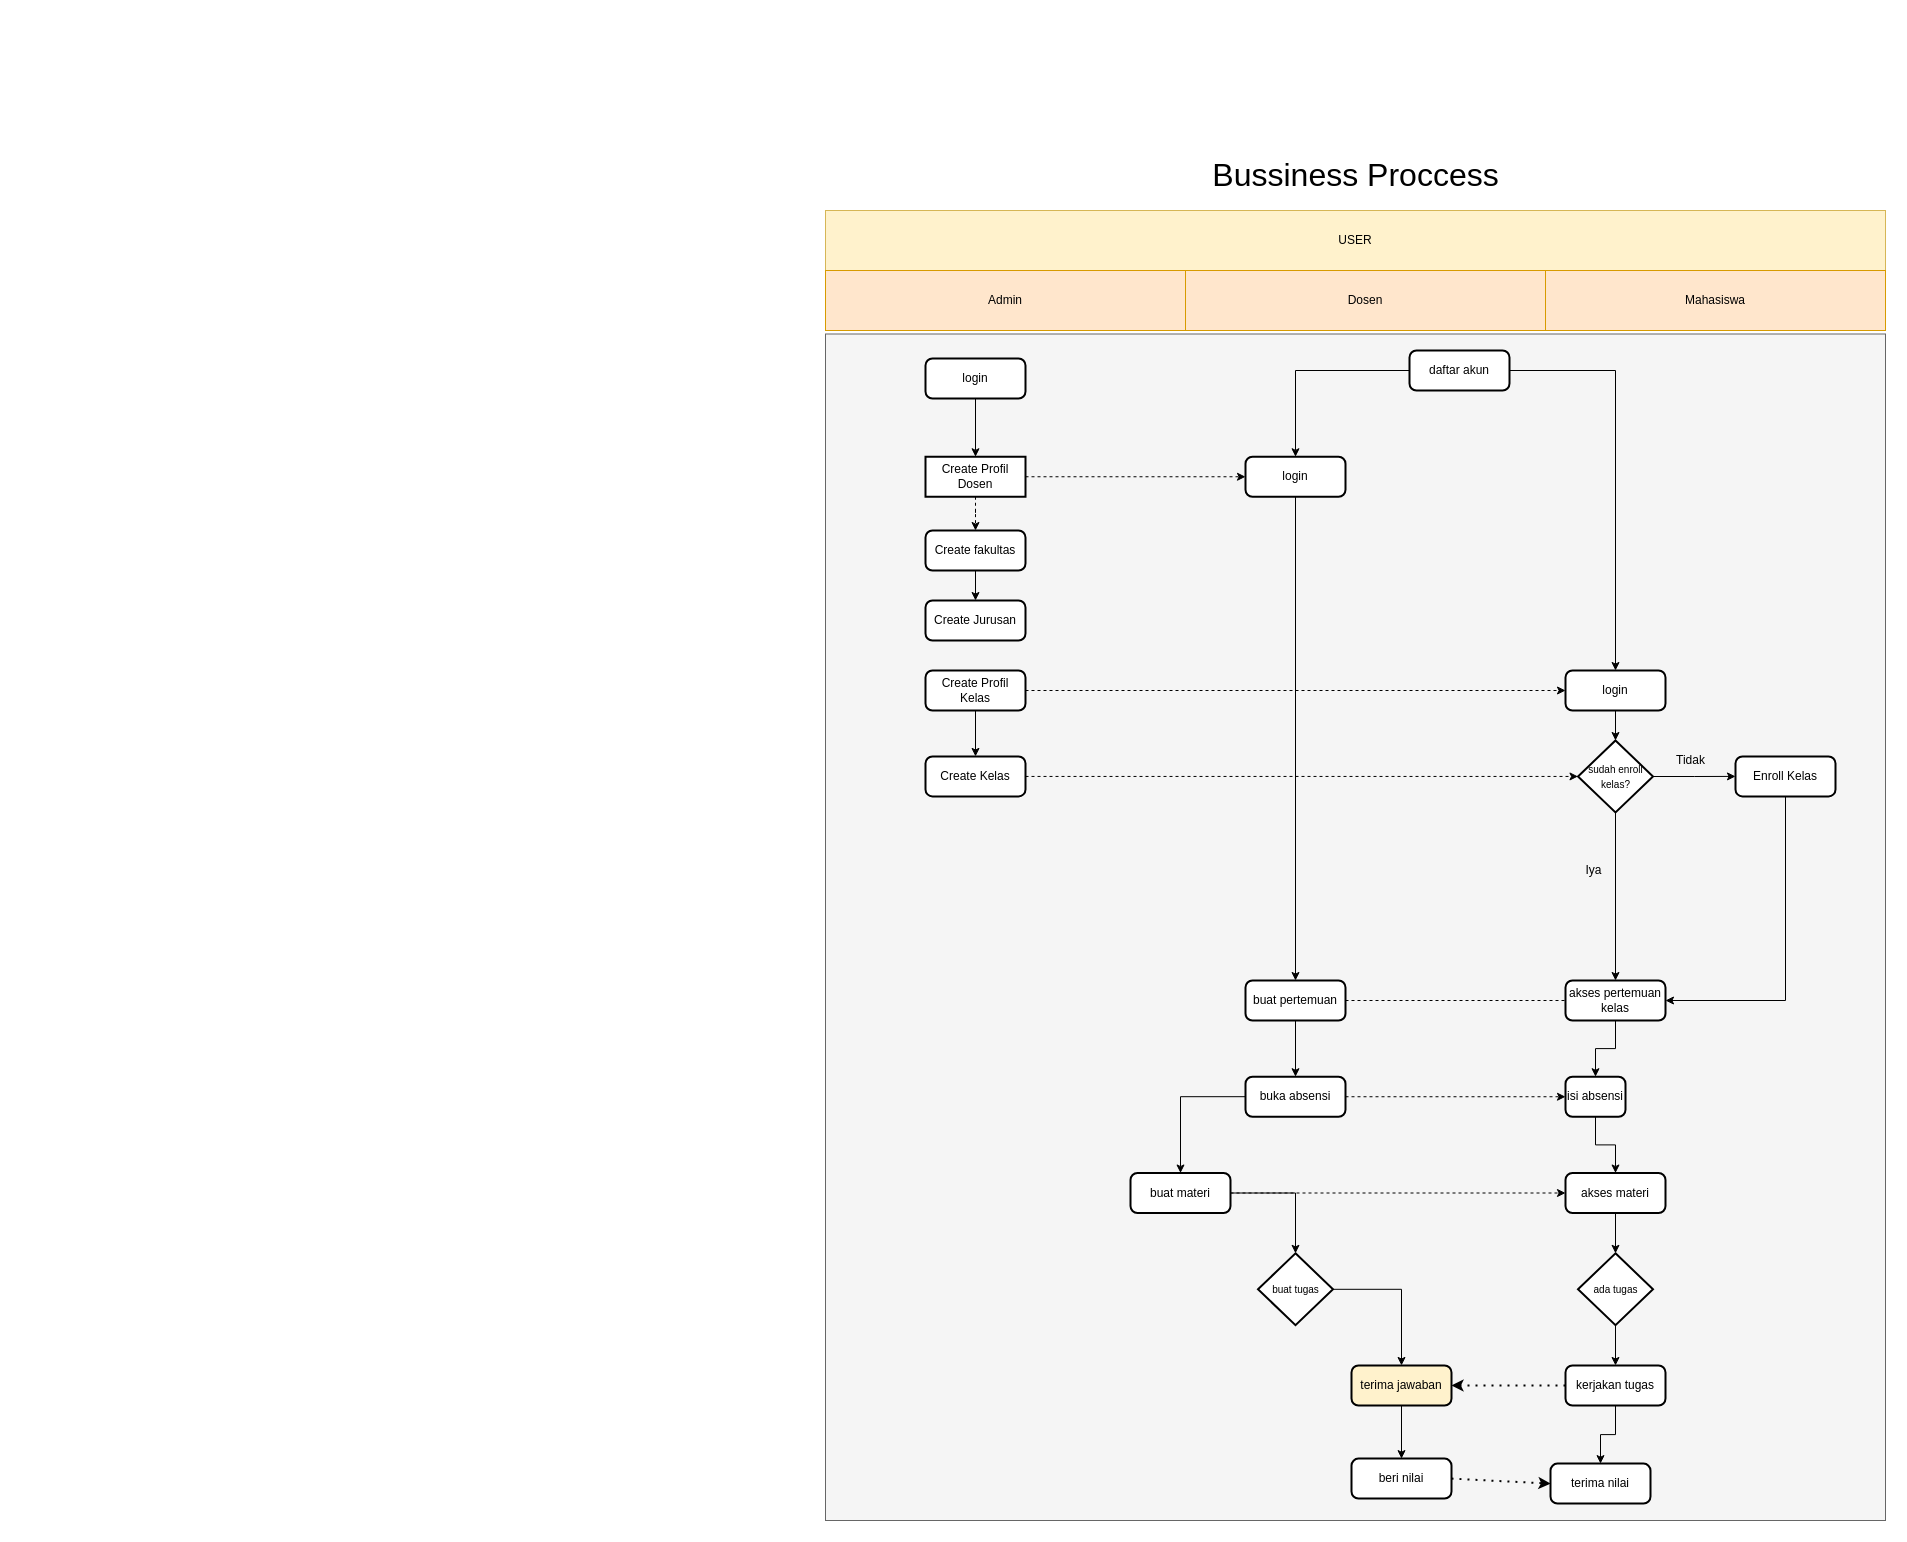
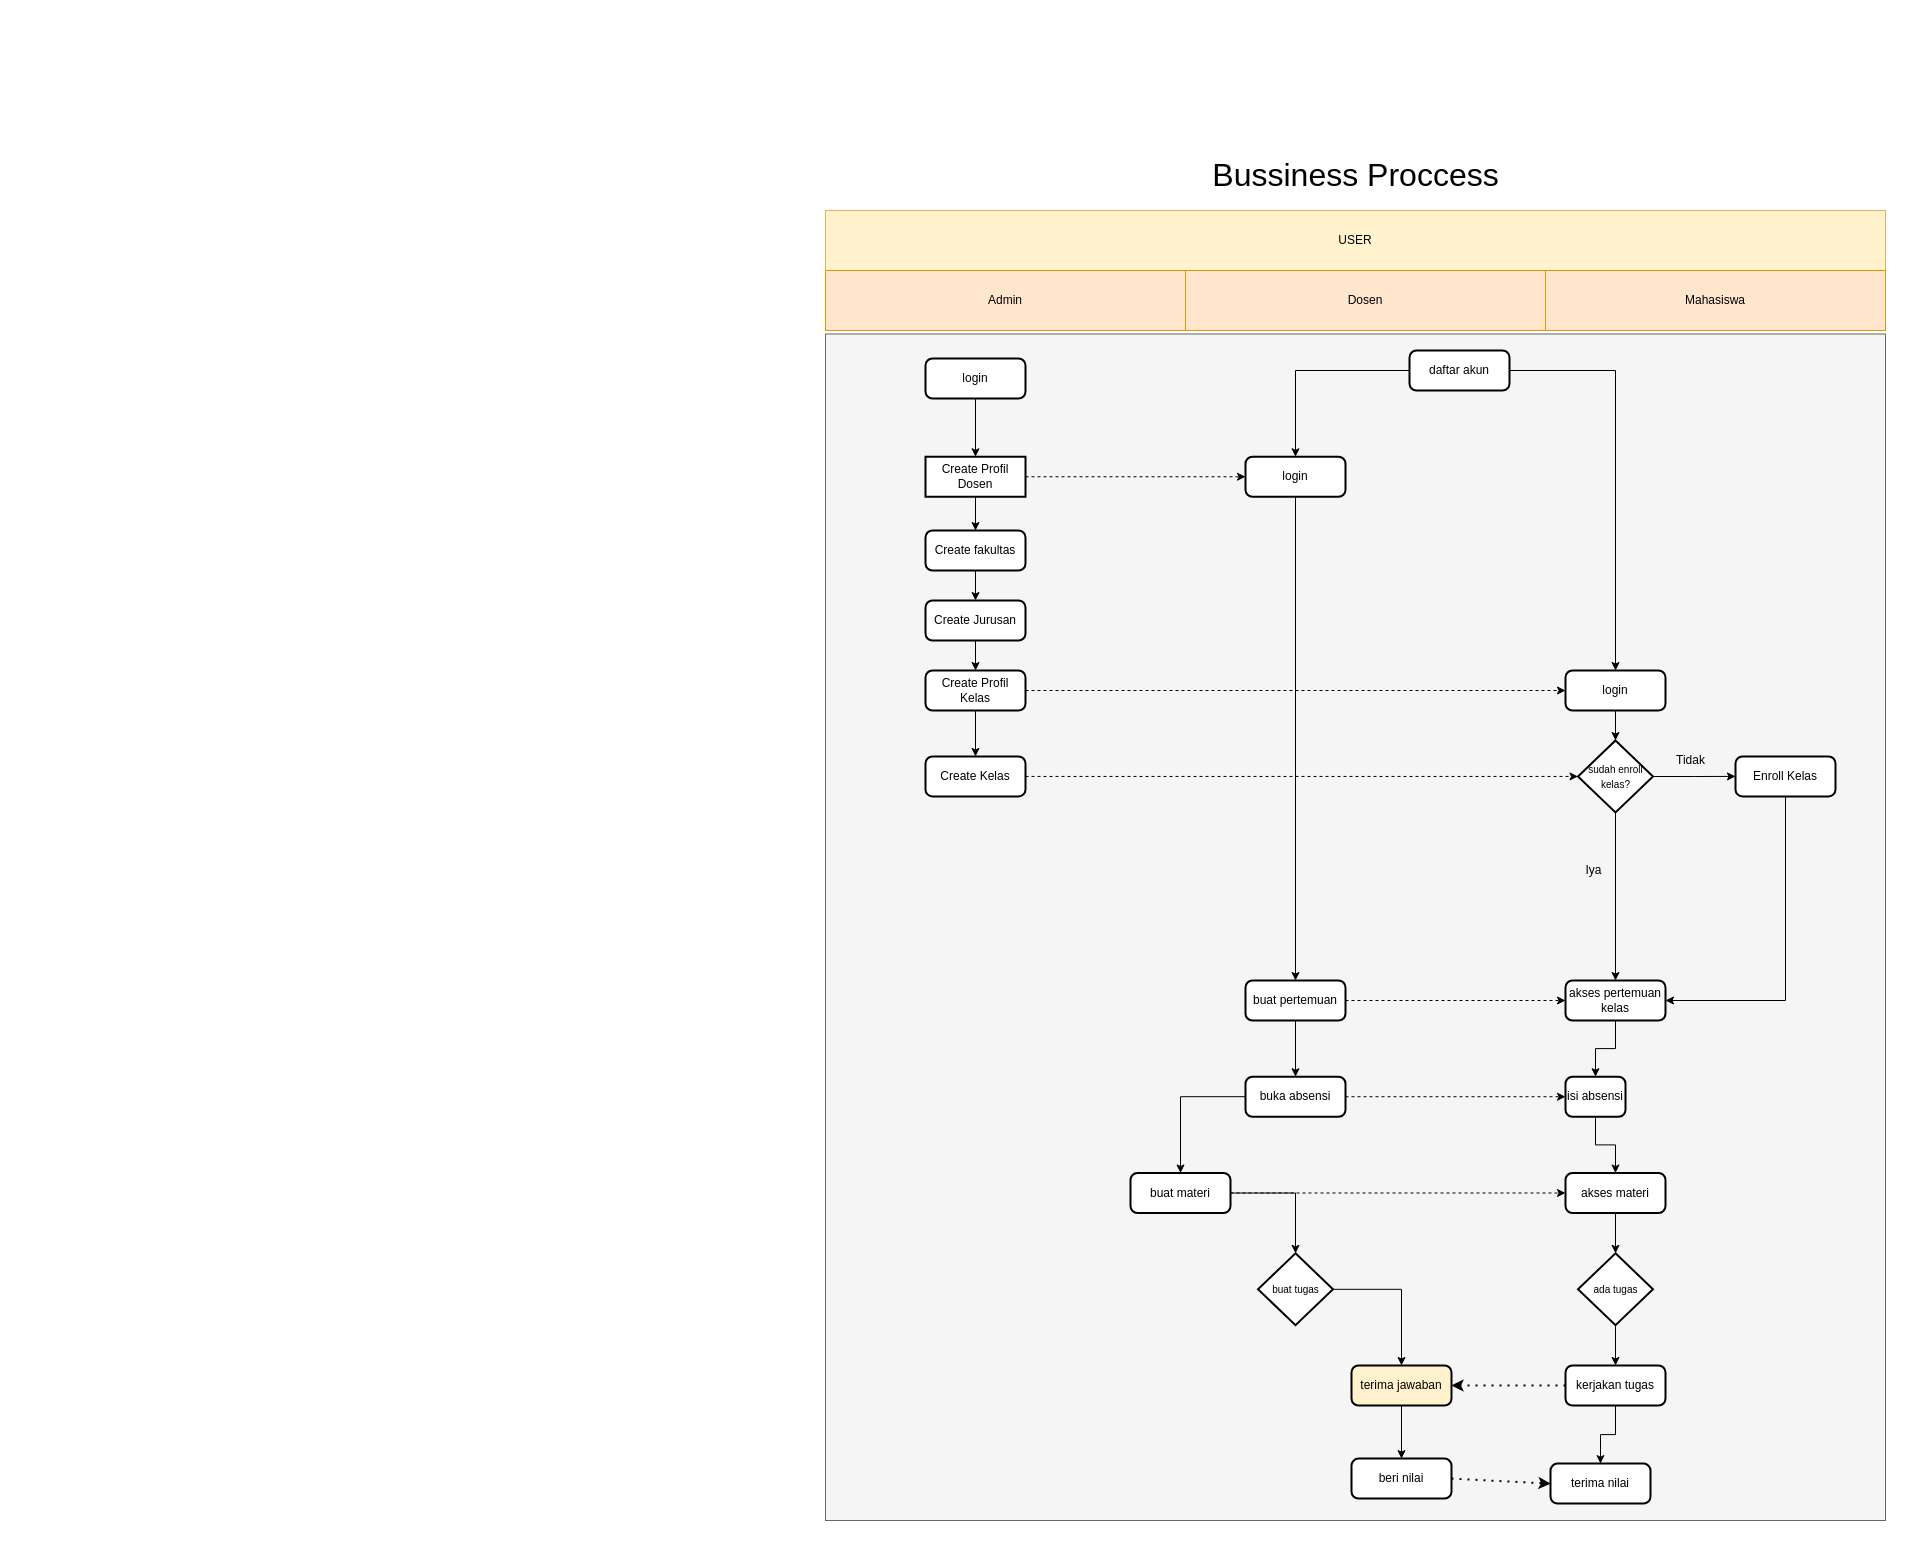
- <mxCell id="52" style="edgeStyle=orthogonalEdgeStyle;rounded=0;orthogonalLoop=1;jettySize=auto;html=1;dashed=1;" edge="1" parent="13" source="15" target="51"><mxGeometry relative="1" as="geometry" /></mxCell>
+ <mxCell id="52" style="edgeStyle=orthogonalEdgeStyle;rounded=0;orthogonalLoop=1;jettySize=auto;html=1;" edge="1" parent="13" source="15" target="51"><mxGeometry relative="1" as="geometry" /></mxCell>
+ <mxCell id="69" style="edgeStyle=orthogonalEdgeStyle;rounded=0;orthogonalLoop=1;jettySize=auto;html=1;" edge="1" parent="13" source="53" target="67"><mxGeometry relative="1" as="geometry" /></mxCell>
- <mxCell id="29" style="edgeStyle=orthogonalEdgeStyle;rounded=0;orthogonalLoop=1;jettySize=auto;html=1;entryX=0;entryY=0.5;entryDx=0;entryDy=0;dashed=1;endArrow=none;" edge="1" parent="13" source="30" target="17"><mxGeometry relative="1" as="geometry" /></mxCell>
+ <mxCell id="29" style="edgeStyle=orthogonalEdgeStyle;rounded=0;orthogonalLoop=1;jettySize=auto;html=1;entryX=0;entryY=0.5;entryDx=0;entryDy=0;dashed=1;" edge="1" parent="13" source="30" target="17"><mxGeometry relative="1" as="geometry" /></mxCell>
